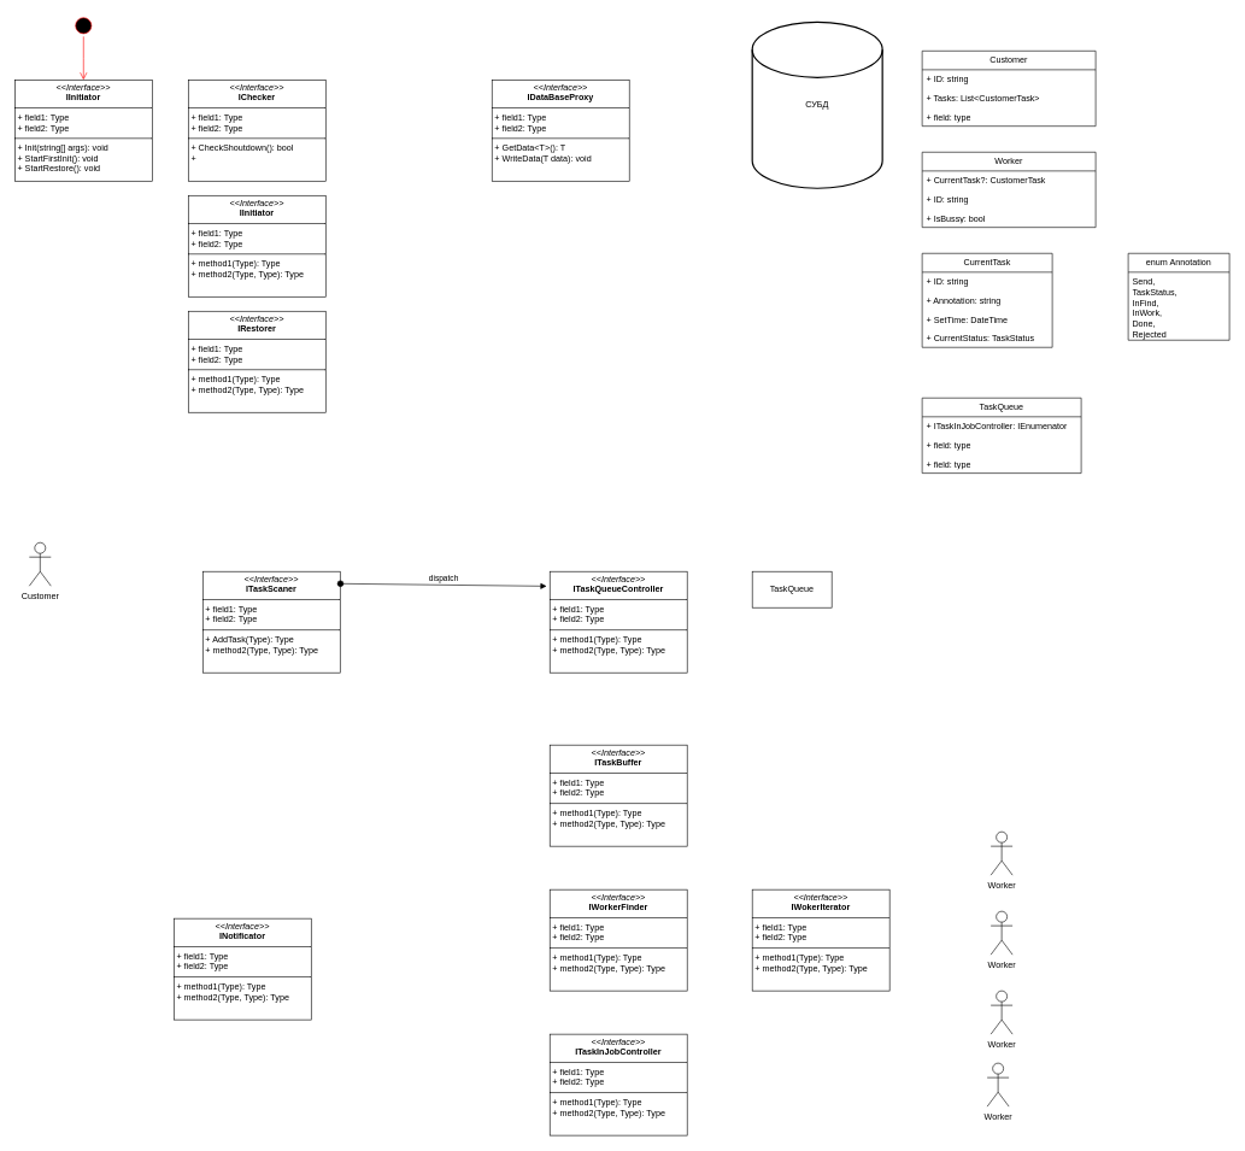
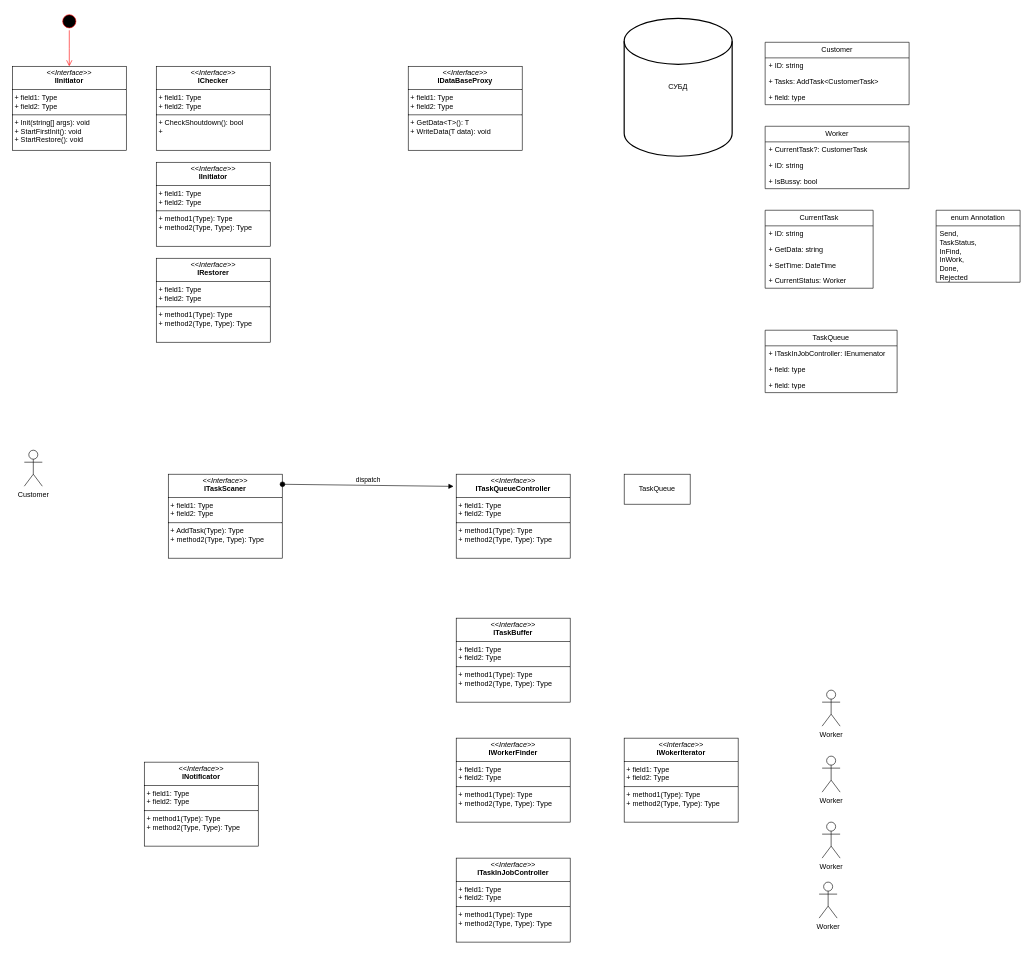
- <mxCell id="26" value="+ Tasks: List&amp;lt;&lt;span style=&quot;text-align: center;&quot;&gt;CustomerTask&lt;/span&gt;&amp;gt;" style="text;strokeColor=none;fillColor=none;align=left;verticalAlign=top;spacingLeft=4;spacingRight=4;overflow=hidden;rotatable=0;points=[[0,0.5],[1,0.5]];portConstraint=eastwest;whiteSpace=wrap;html=1;" vertex="1" parent="24"><mxGeometry y="52" width="240" height="26" as="geometry" /></mxCell>
+ <mxCell id="26" value="+ Tasks: AddTask&amp;lt;&lt;span style=&quot;text-align: center;&quot;&gt;CustomerTask&lt;/span&gt;&amp;gt;" style="text;strokeColor=none;fillColor=none;align=left;verticalAlign=top;spacingLeft=4;spacingRight=4;overflow=hidden;rotatable=0;points=[[0,0.5],[1,0.5]];portConstraint=eastwest;whiteSpace=wrap;html=1;" vertex="1" parent="24"><mxGeometry y="52" width="240" height="26" as="geometry" /></mxCell>
- <mxCell id="30" value="+ Annotation: string" style="text;strokeColor=none;fillColor=none;align=left;verticalAlign=top;spacingLeft=4;spacingRight=4;overflow=hidden;rotatable=0;points=[[0,0.5],[1,0.5]];portConstraint=eastwest;whiteSpace=wrap;html=1;" vertex="1" parent="28"><mxGeometry y="52" width="180" height="26" as="geometry" /></mxCell>
+ <mxCell id="30" value="+ GetData: string" style="text;strokeColor=none;fillColor=none;align=left;verticalAlign=top;spacingLeft=4;spacingRight=4;overflow=hidden;rotatable=0;points=[[0,0.5],[1,0.5]];portConstraint=eastwest;whiteSpace=wrap;html=1;" vertex="1" parent="28"><mxGeometry y="52" width="180" height="26" as="geometry" /></mxCell>
- <mxCell id="32" value="+ CurrentStatus: TaskStatus" style="text;strokeColor=none;fillColor=none;align=left;verticalAlign=top;spacingLeft=4;spacingRight=4;overflow=hidden;rotatable=0;points=[[0,0.5],[1,0.5]];portConstraint=eastwest;whiteSpace=wrap;html=1;" vertex="1" parent="28"><mxGeometry y="104" width="180" height="26" as="geometry" /></mxCell>
+ <mxCell id="32" value="+ CurrentStatus: Worker" style="text;strokeColor=none;fillColor=none;align=left;verticalAlign=top;spacingLeft=4;spacingRight=4;overflow=hidden;rotatable=0;points=[[0,0.5],[1,0.5]];portConstraint=eastwest;whiteSpace=wrap;html=1;" vertex="1" parent="28"><mxGeometry y="104" width="180" height="26" as="geometry" /></mxCell>
